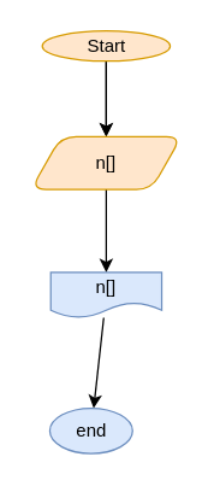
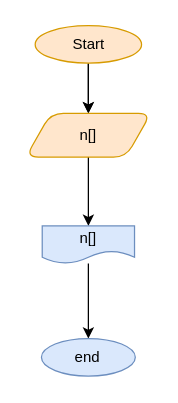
- <mxCell id="4" value="&lt;font color=&quot;#000000&quot;&gt;Start&lt;/font&gt;" style="ellipse;whiteSpace=wrap;html=1;fillColor=#ffe6cc;strokeColor=#d79b00;rounded=1;" vertex="1" parent="1"><mxGeometry x="27.5" y="20" width="85" height="20" as="geometry" /></mxCell>
+ <mxCell id="4" value="&lt;font color=&quot;#000000&quot;&gt;Start&lt;/font&gt;" style="ellipse;whiteSpace=wrap;html=1;fillColor=#ffe6cc;strokeColor=#d79b00;rounded=1;" vertex="1" parent="1"><mxGeometry x="27.5" y="20" width="85" height="30" as="geometry" /></mxCell>
- <mxCell id="9" value="&lt;font color=&quot;#000000&quot;&gt;end&lt;/font&gt;" style="ellipse;whiteSpace=wrap;html=1;fillColor=#dae8fc;strokeColor=#6c8ebf;rounded=1;" vertex="1" parent="1"><mxGeometry x="32.5" y="270" width="55" height="30" as="geometry" /></mxCell>
+ <mxCell id="9" value="&lt;font color=&quot;#000000&quot;&gt;end&lt;/font&gt;" style="ellipse;whiteSpace=wrap;html=1;fillColor=#dae8fc;strokeColor=#6c8ebf;rounded=1;" vertex="1" parent="1"><mxGeometry x="32.5" y="270" width="75.01" height="30" as="geometry" /></mxCell>
